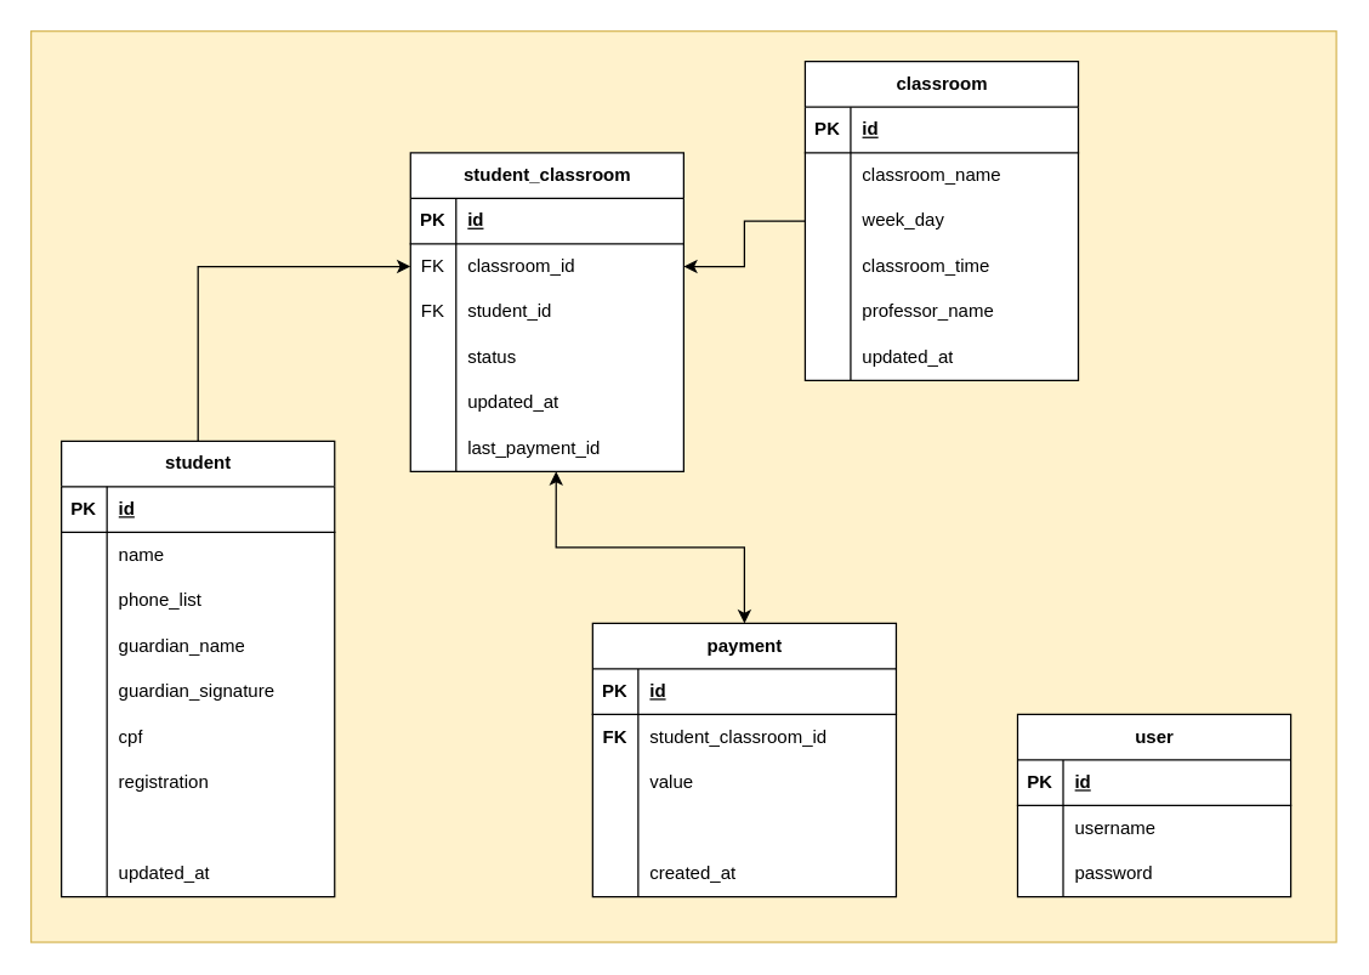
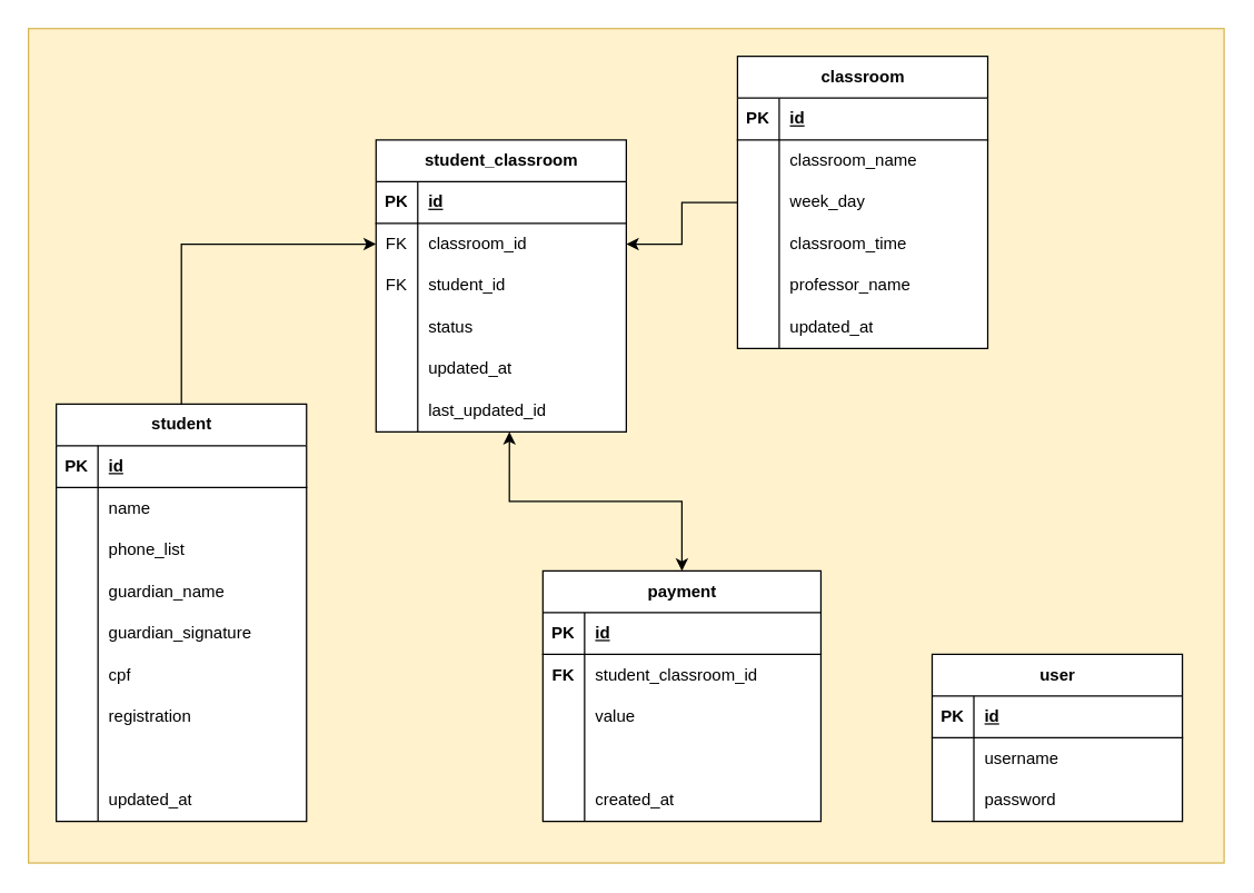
- <mxCell id="69" value="last_payment_id" style="shape=partialRectangle;connectable=0;fillColor=none;top=0;left=0;bottom=0;right=0;align=left;spacingLeft=6;overflow=hidden;whiteSpace=wrap;html=1;" vertex="1" parent="67"><mxGeometry x="30" width="150" height="30" as="geometry"><mxRectangle width="150" height="30" as="alternateBounds" /></mxGeometry></mxCell>
+ <mxCell id="69" value="last_updated_id" style="shape=partialRectangle;connectable=0;fillColor=none;top=0;left=0;bottom=0;right=0;align=left;spacingLeft=6;overflow=hidden;whiteSpace=wrap;html=1;" vertex="1" parent="67"><mxGeometry x="30" width="150" height="30" as="geometry"><mxRectangle width="150" height="30" as="alternateBounds" /></mxGeometry></mxCell>
